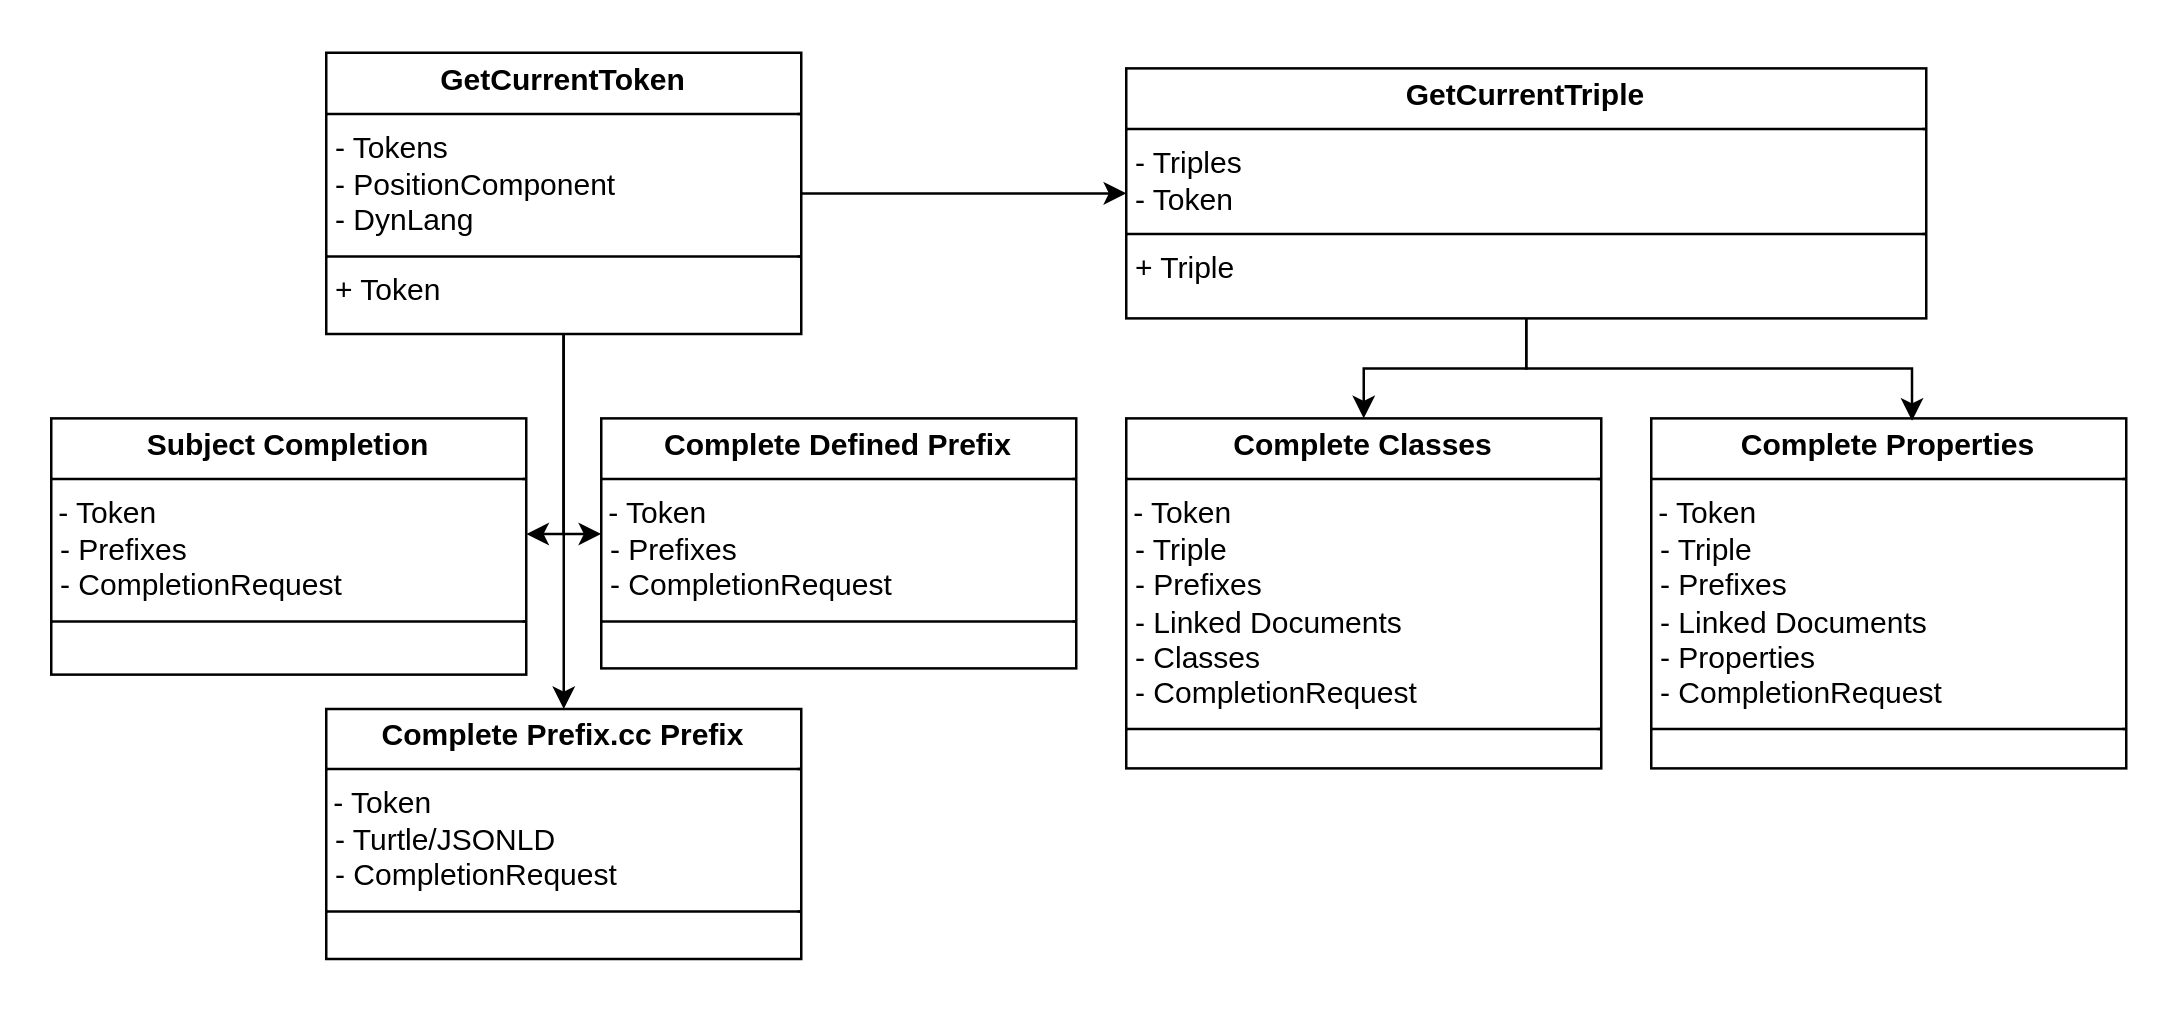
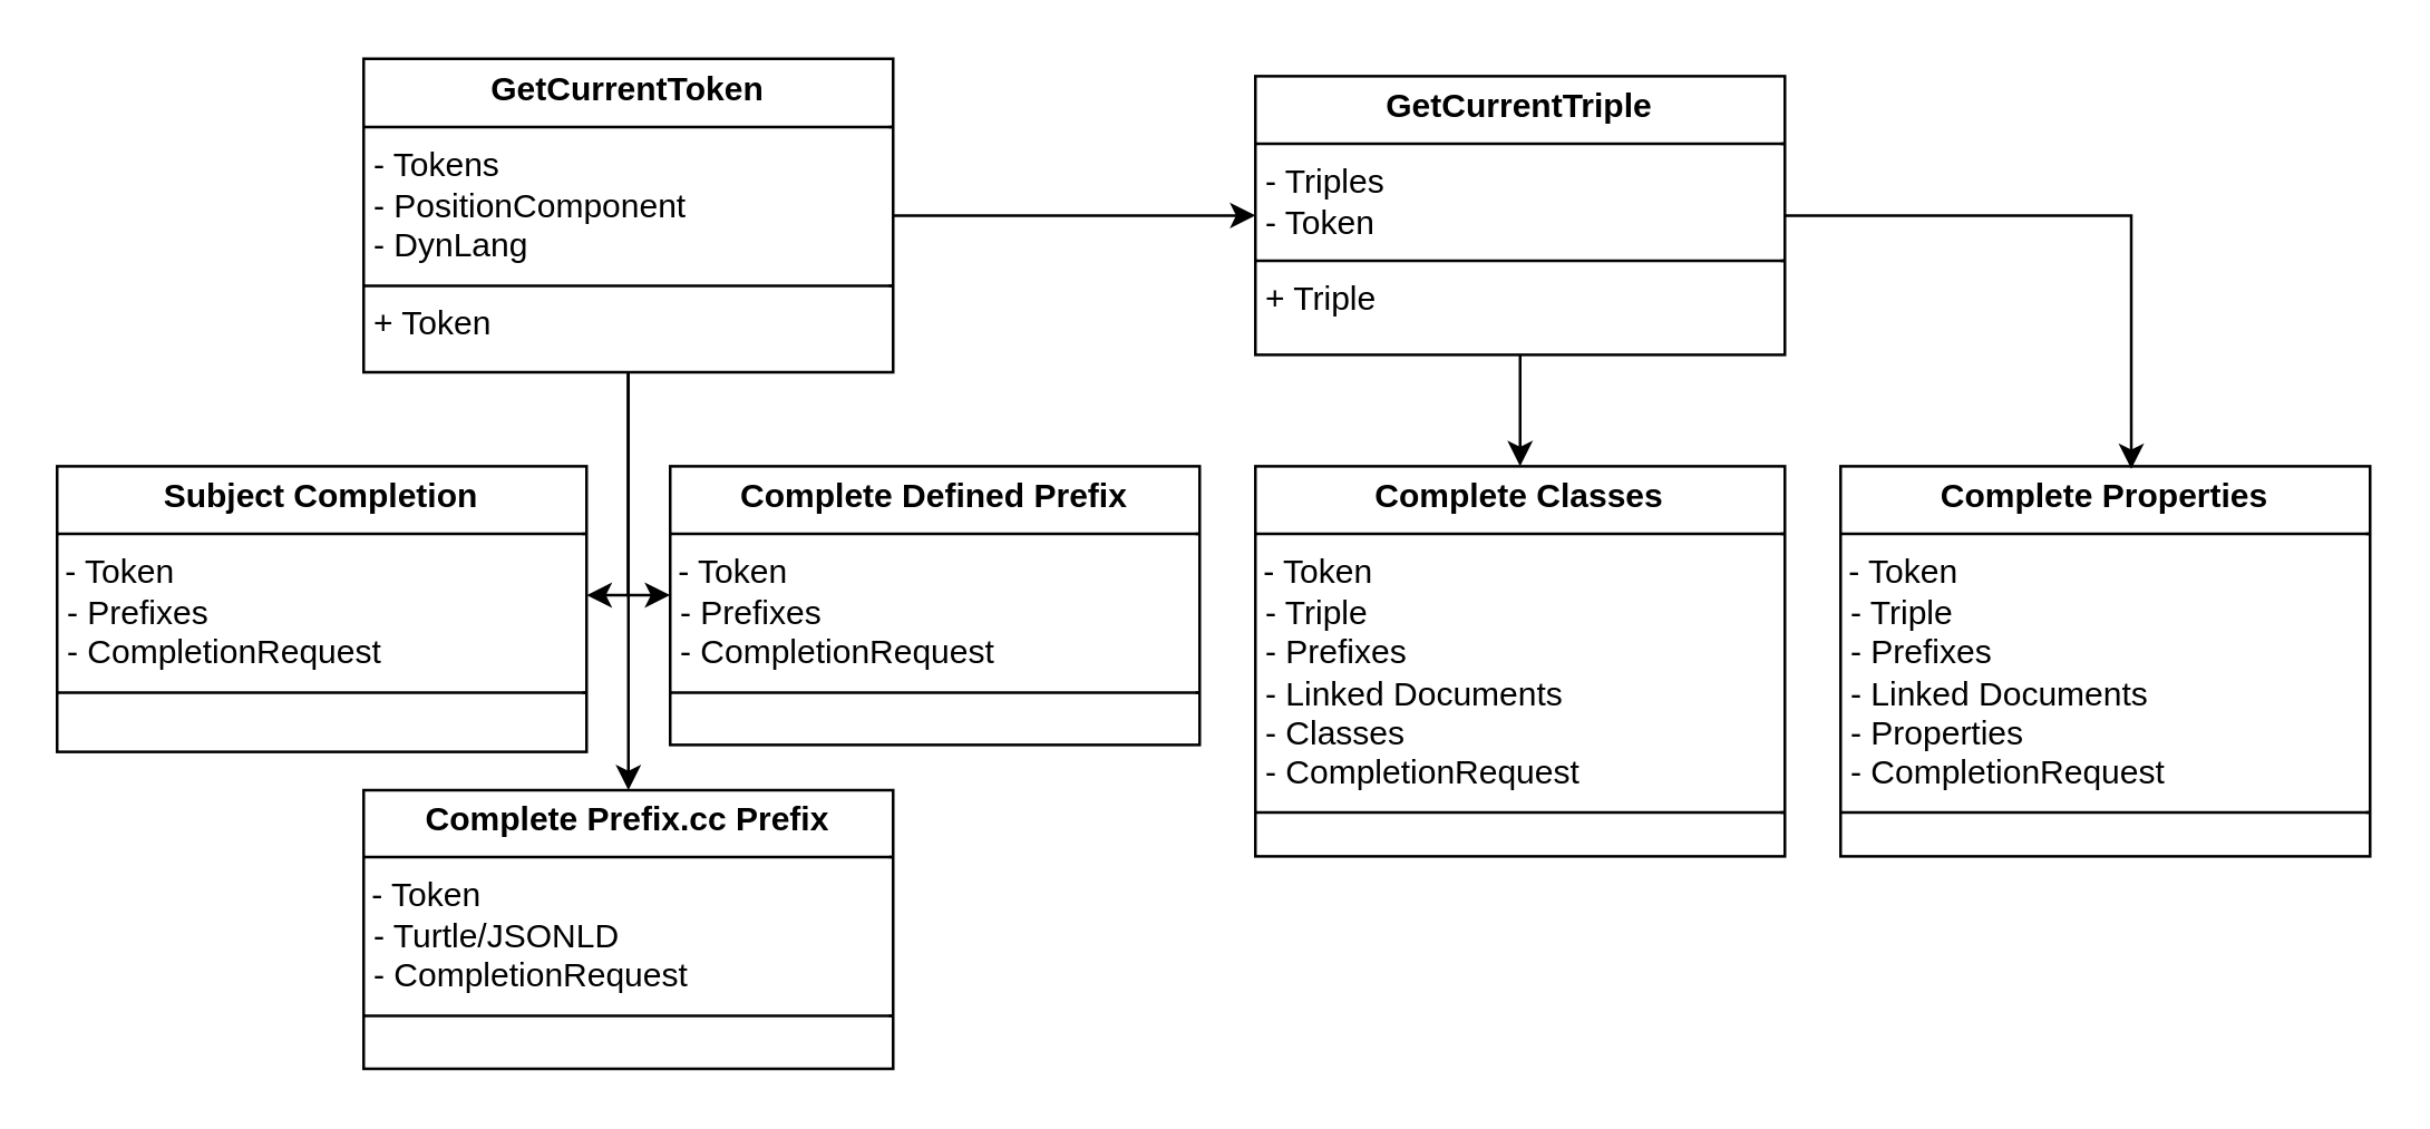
- <mxCell id="8" value="&lt;p style=&quot;margin:0px;margin-top:4px;text-align:center;&quot;&gt;&lt;b&gt;GetCurrentTriple&lt;/b&gt;&lt;/p&gt;&lt;hr size=&quot;1&quot; style=&quot;border-style:solid;&quot;&gt;&lt;p style=&quot;margin:0px;margin-left:4px;&quot;&gt;- Triples&lt;/p&gt;&lt;p style=&quot;margin:0px;margin-left:4px;&quot;&gt;- Token&lt;br&gt;&lt;/p&gt;&lt;hr size=&quot;1&quot; style=&quot;border-style:solid;&quot;&gt;&lt;p style=&quot;margin:0px;margin-left:4px;&quot;&gt;&lt;span style=&quot;background-color: initial;&quot;&gt;+ Triple&lt;/span&gt;&lt;br&gt;&lt;/p&gt;" style="verticalAlign=top;align=left;overflow=fill;html=1;whiteSpace=wrap;" parent="1" vertex="1"><mxGeometry x="450" y="26.75" width="320" height="100" as="geometry" /></mxCell>
+ <mxCell id="8" value="&lt;p style=&quot;margin:0px;margin-top:4px;text-align:center;&quot;&gt;&lt;b&gt;GetCurrentTriple&lt;/b&gt;&lt;/p&gt;&lt;hr size=&quot;1&quot; style=&quot;border-style:solid;&quot;&gt;&lt;p style=&quot;margin:0px;margin-left:4px;&quot;&gt;- Triples&lt;/p&gt;&lt;p style=&quot;margin:0px;margin-left:4px;&quot;&gt;- Token&lt;br&gt;&lt;/p&gt;&lt;hr size=&quot;1&quot; style=&quot;border-style:solid;&quot;&gt;&lt;p style=&quot;margin:0px;margin-left:4px;&quot;&gt;&lt;span style=&quot;background-color: initial;&quot;&gt;+ Triple&lt;/span&gt;&lt;br&gt;&lt;/p&gt;" style="verticalAlign=top;align=left;overflow=fill;html=1;whiteSpace=wrap;" parent="1" vertex="1"><mxGeometry x="450" y="26.75" width="190" height="100" as="geometry" /></mxCell>
